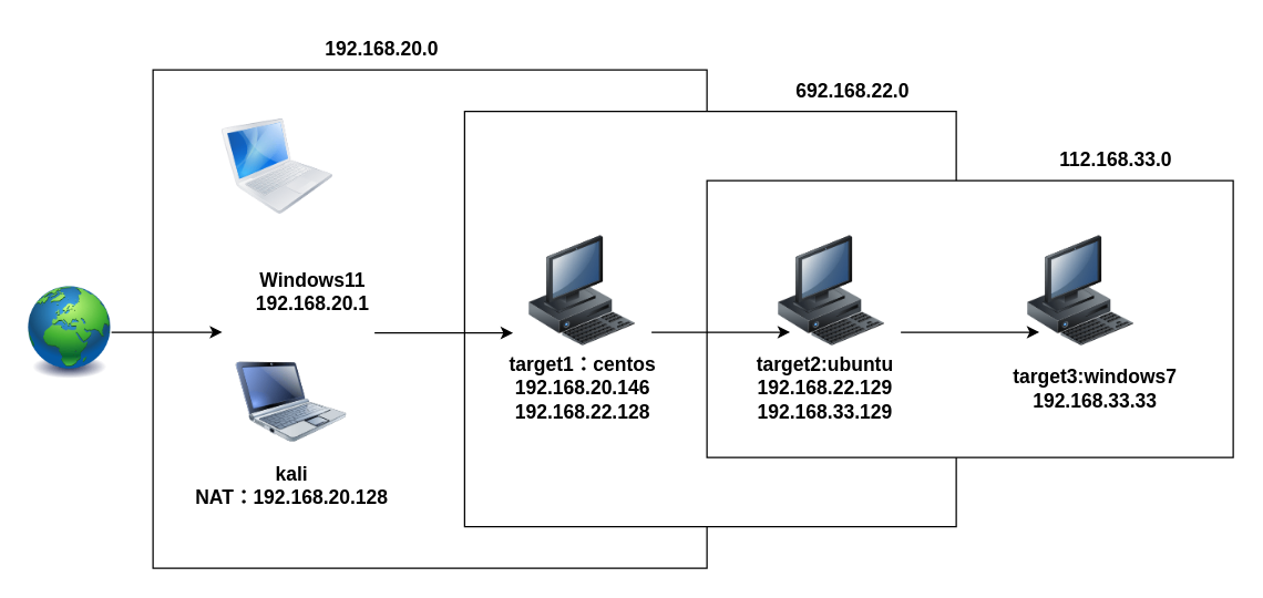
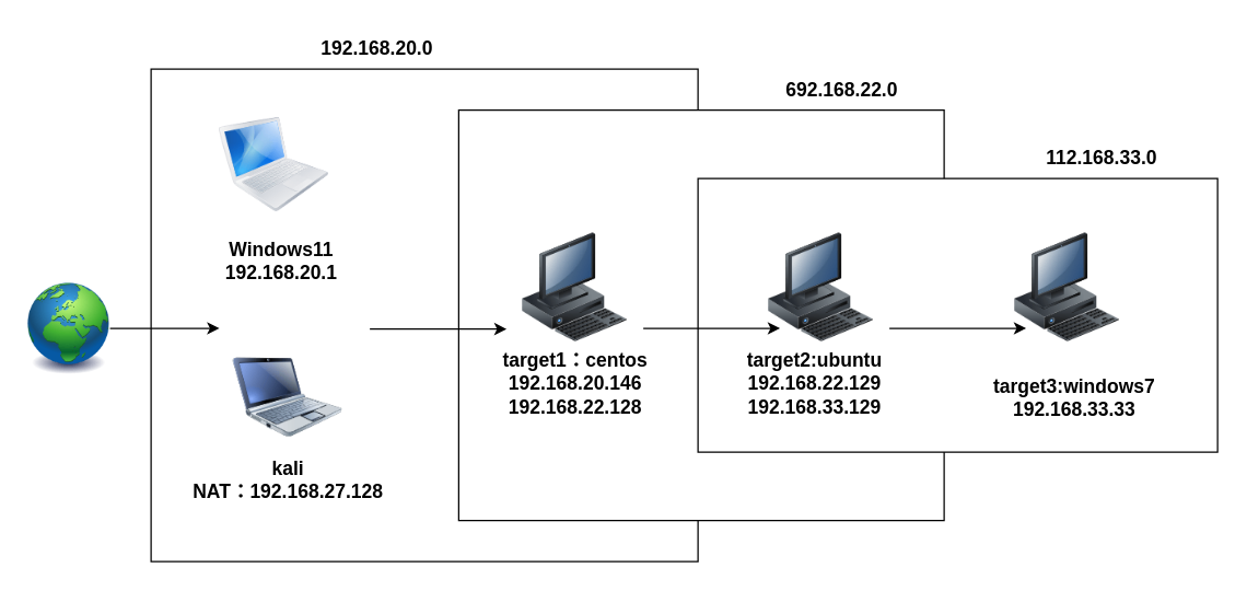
- <mxCell id="9" value="Windows11&lt;br style=&quot;font-size: 14px;&quot;&gt;192.168.20.1" style="text;html=1;align=center;verticalAlign=middle;resizable=0;points=[];autosize=1;strokeColor=none;fillColor=none;fontSize=14;fontStyle=1" vertex="1" parent="1"><mxGeometry x="170" y="185" width="110" height="50" as="geometry" /></mxCell>
+ <mxCell id="9" value="Windows11&lt;br style=&quot;font-size: 14px;&quot;&gt;192.168.20.1" style="text;html=1;align=center;verticalAlign=middle;resizable=0;points=[];autosize=1;strokeColor=none;fillColor=none;fontSize=14;fontStyle=1" vertex="1" parent="1"><mxGeometry x="150" y="165" width="110" height="50" as="geometry" /></mxCell>
- <mxCell id="14" value="target3:windows7&lt;br style=&quot;font-size: 14px;&quot;&gt;192.168.33.33" style="text;html=1;align=center;verticalAlign=middle;resizable=0;points=[];autosize=1;strokeColor=none;fillColor=none;fontSize=14;fontStyle=1" vertex="1" parent="1"><mxGeometry x="720" y="255" width="140" height="50" as="geometry" /></mxCell>
+ <mxCell id="14" value="target3:windows7&lt;br style=&quot;font-size: 14px;&quot;&gt;192.168.33.33" style="text;html=1;align=center;verticalAlign=middle;resizable=0;points=[];autosize=1;strokeColor=none;fillColor=none;fontSize=14;fontStyle=1" vertex="1" parent="1"><mxGeometry x="715" y="265" width="140" height="50" as="geometry" /></mxCell>
- <mxCell id="7" value="kali&lt;br style=&quot;font-size: 14px;&quot;&gt;NAT：192.168.20.128" style="text;html=1;align=center;verticalAlign=middle;resizable=0;points=[];autosize=1;strokeColor=none;fillColor=none;fontSize=14;fontStyle=1" vertex="1" parent="1"><mxGeometry x="130" y="325" width="160" height="50" as="geometry" /></mxCell>
+ <mxCell id="7" value="kali&lt;br style=&quot;font-size: 14px;&quot;&gt;NAT：192.168.27.128" style="text;html=1;align=center;verticalAlign=middle;resizable=0;points=[];autosize=1;strokeColor=none;fillColor=none;fontSize=14;fontStyle=1" vertex="1" parent="1"><mxGeometry x="130" y="325" width="160" height="50" as="geometry" /></mxCell>
